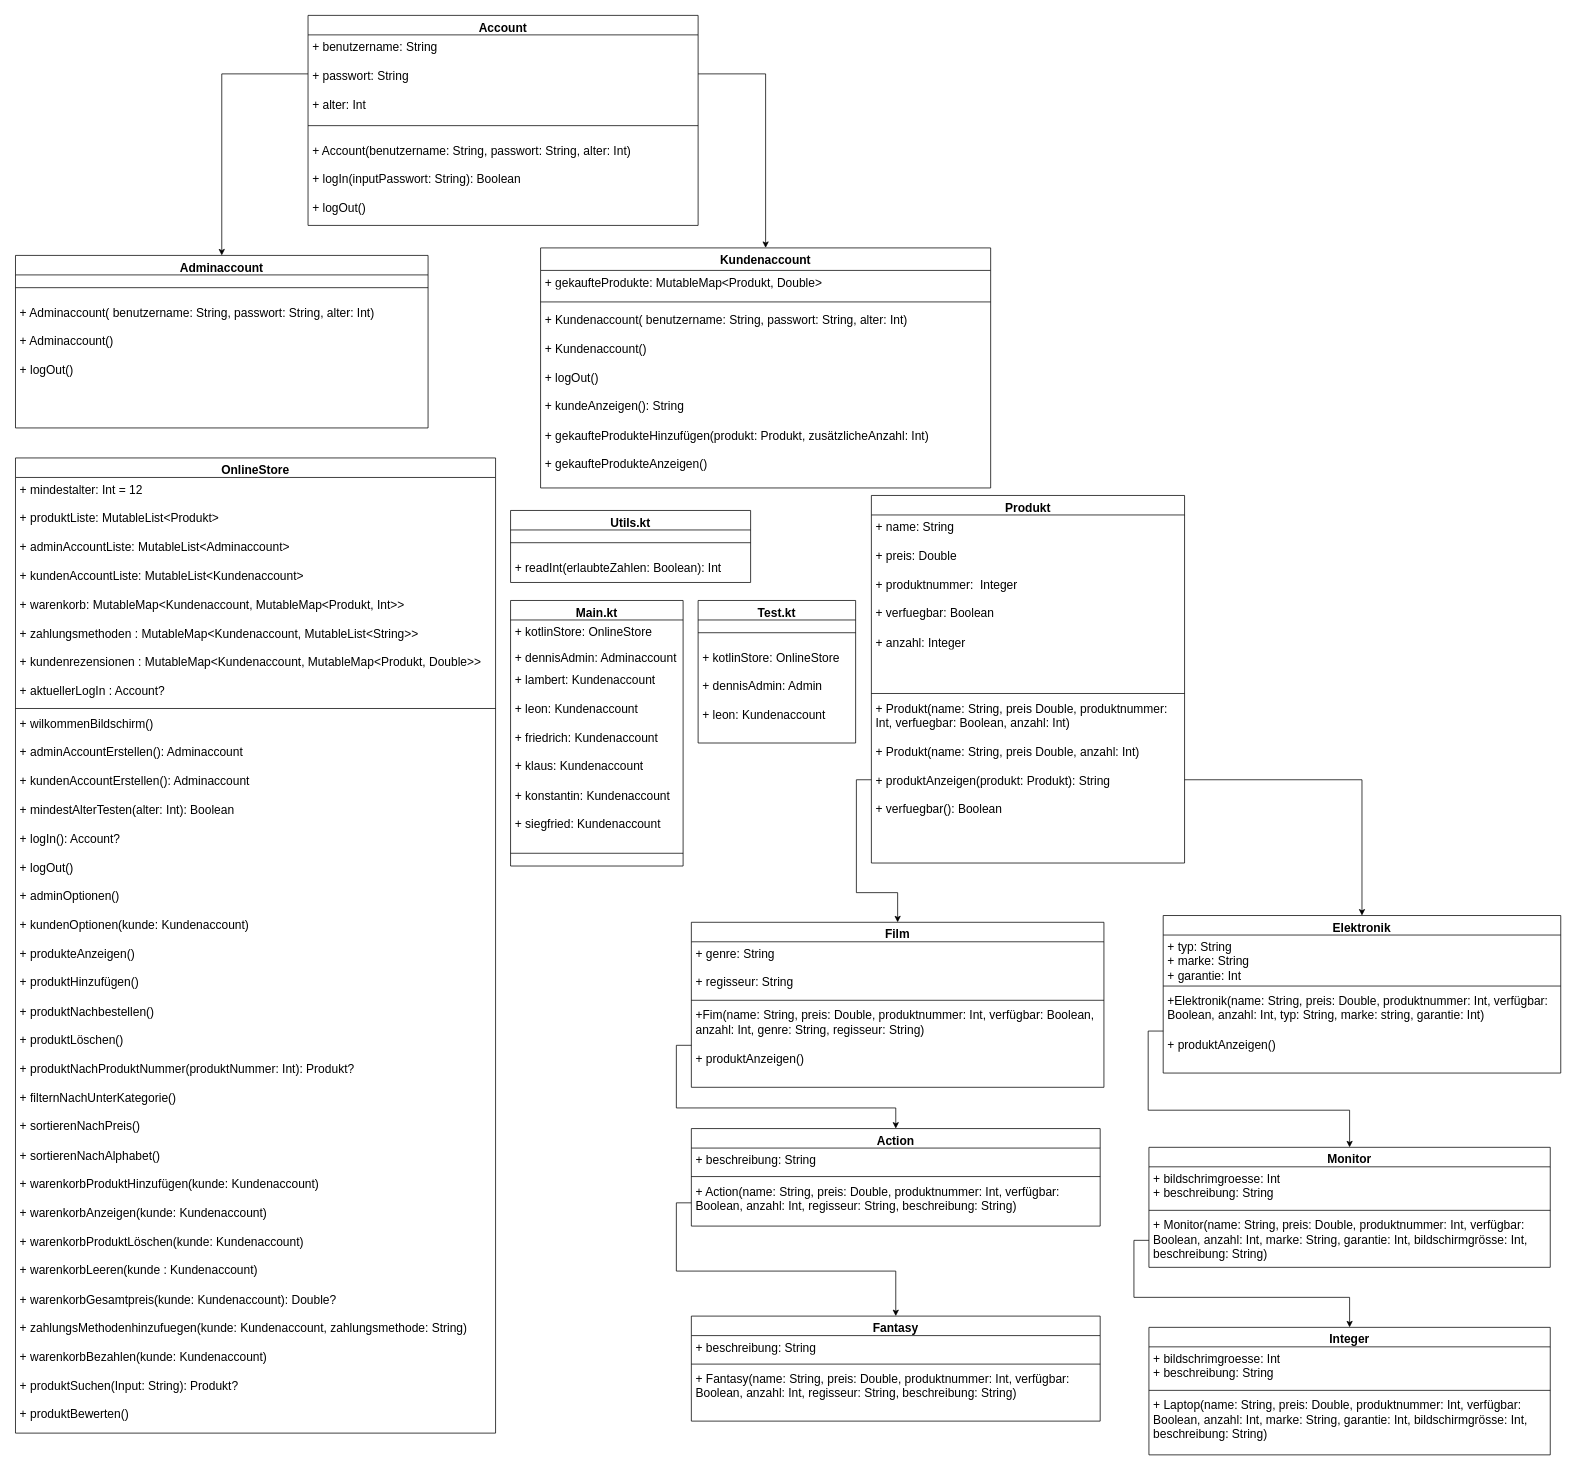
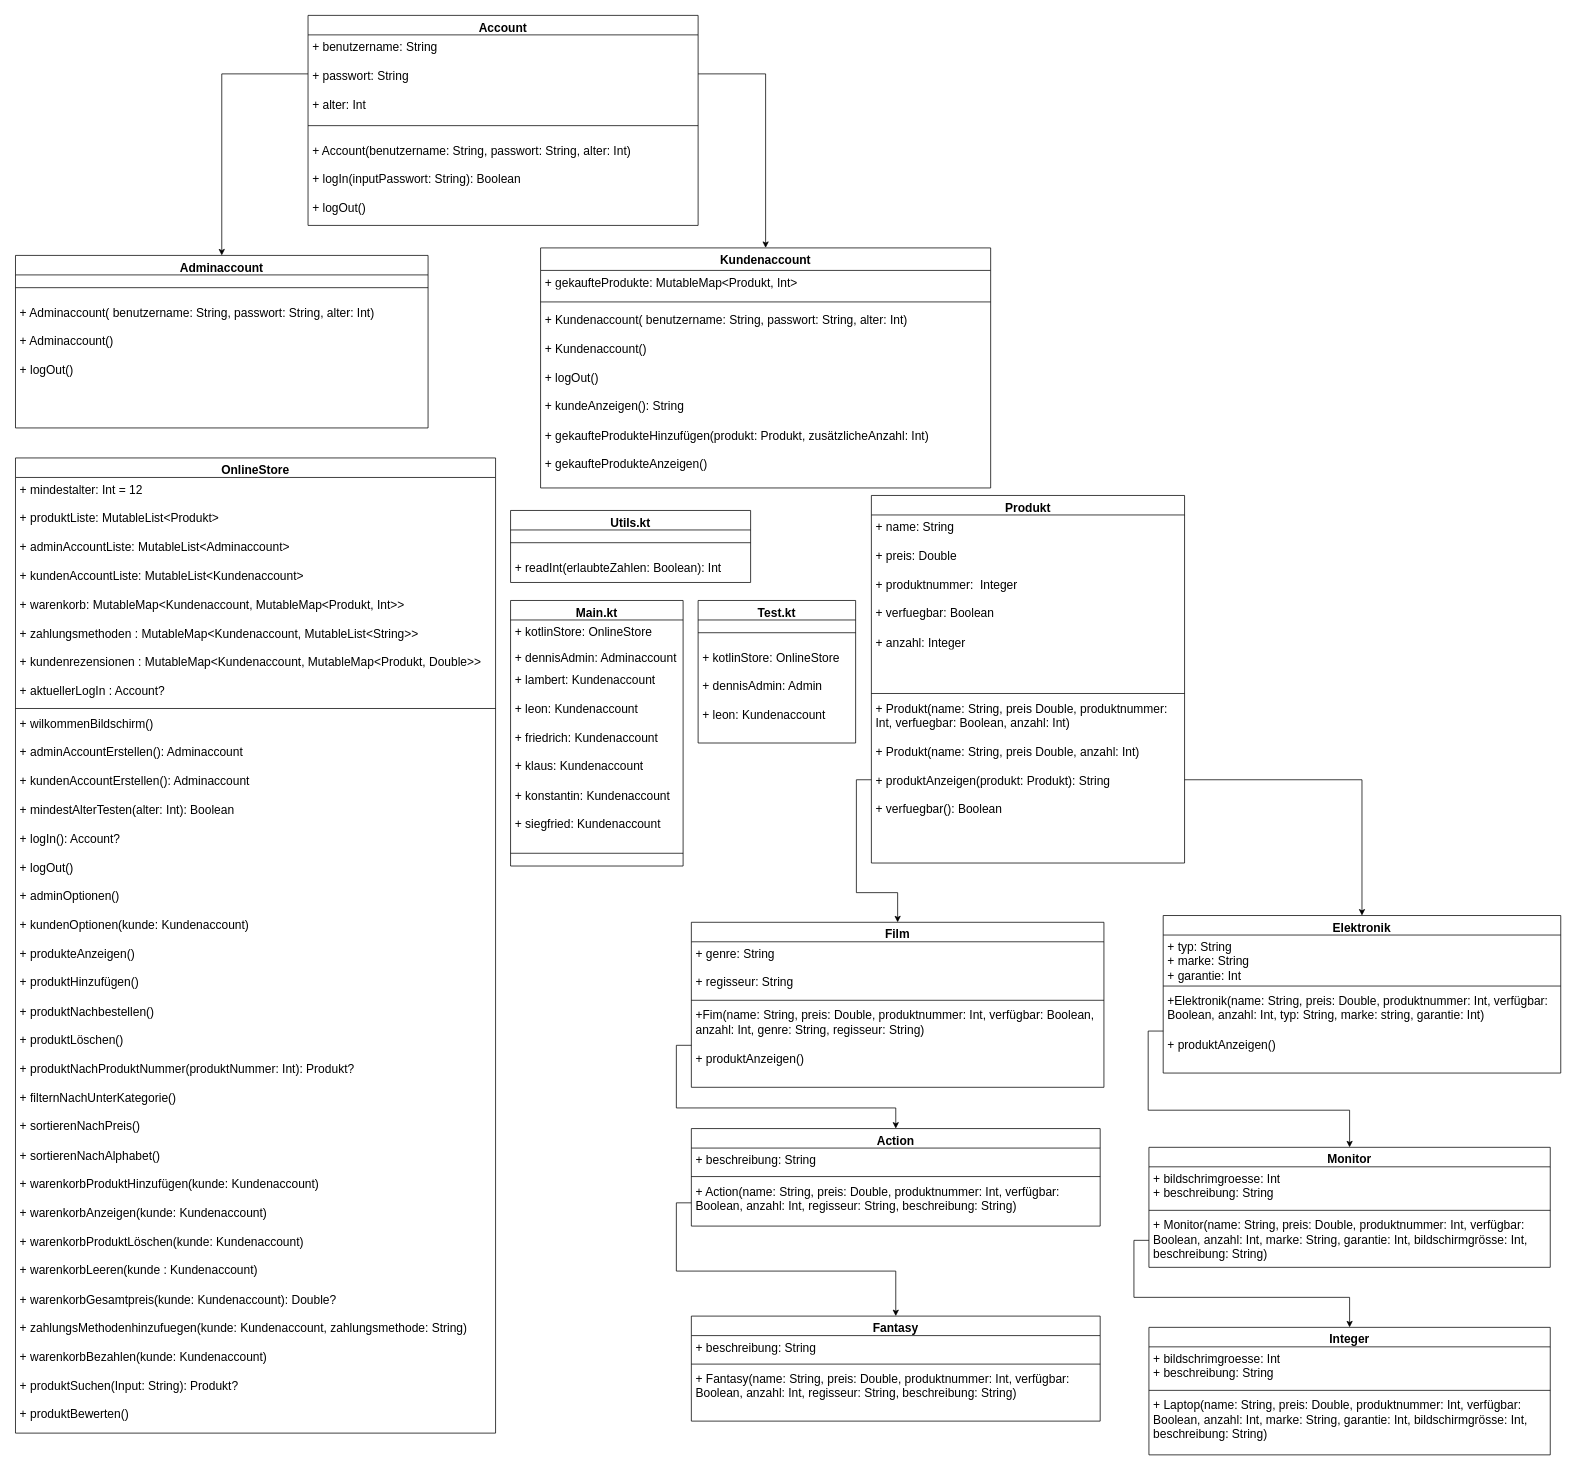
- <mxCell id="20" value="+ gekaufteProdukte: MutableMap&amp;lt;Produkt, Double&amp;gt;&amp;nbsp;" style="text;strokeColor=none;fillColor=none;align=left;verticalAlign=top;spacingLeft=4;spacingRight=4;overflow=hidden;rotatable=0;points=[[0,0.5],[1,0.5]];portConstraint=eastwest;whiteSpace=wrap;html=1;fontSize=16;" parent="19" vertex="1"><mxGeometry y="30" width="600" height="34" as="geometry" /></mxCell>
+ <mxCell id="20" value="+ gekaufteProdukte: MutableMap&amp;lt;Produkt, Int&amp;gt;&amp;nbsp;" style="text;strokeColor=none;fillColor=none;align=left;verticalAlign=top;spacingLeft=4;spacingRight=4;overflow=hidden;rotatable=0;points=[[0,0.5],[1,0.5]];portConstraint=eastwest;whiteSpace=wrap;html=1;fontSize=16;" parent="19" vertex="1"><mxGeometry y="30" width="600" height="34" as="geometry" /></mxCell>
